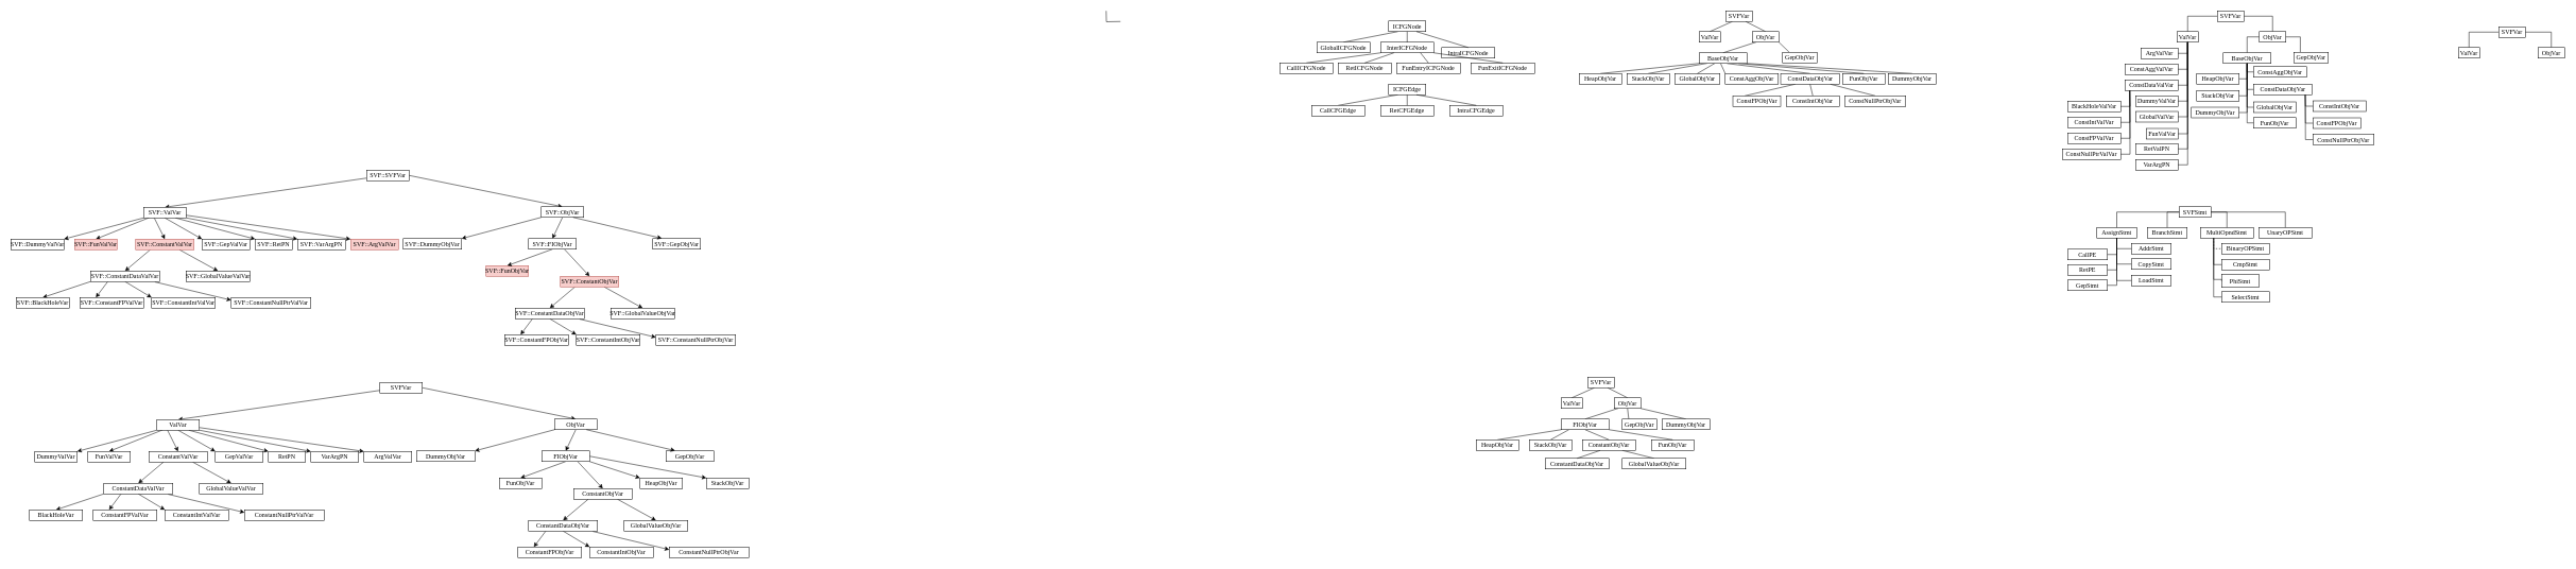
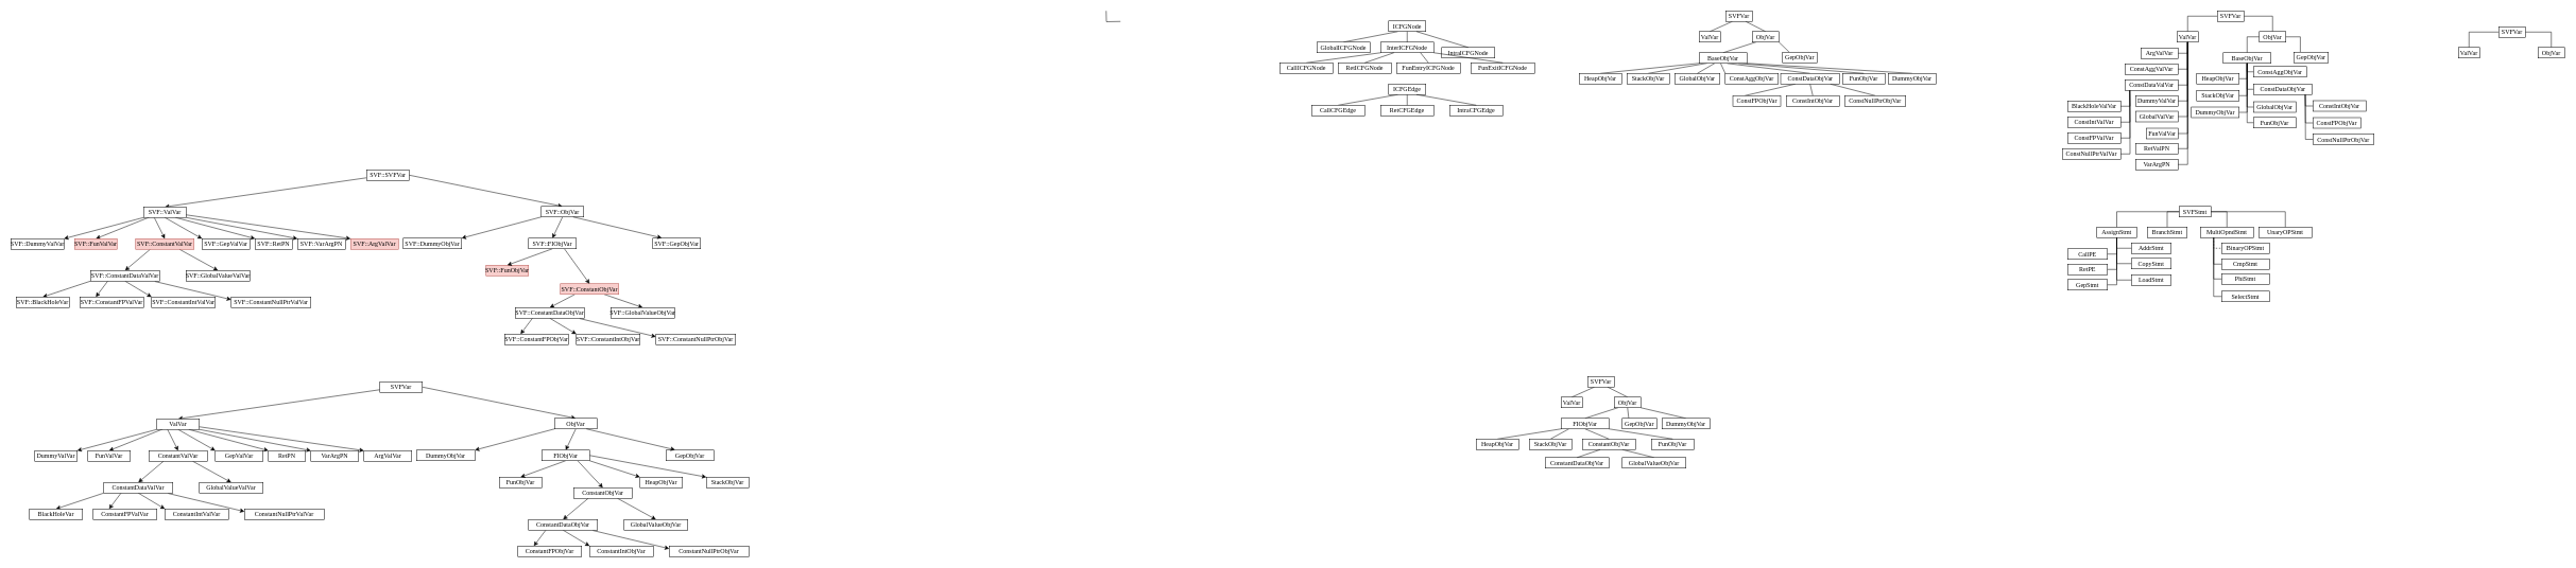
- <mxCell id="36" value="&lt;font face=&quot;Linux Libertine&quot;&gt;SVF::ConstantObjVar&lt;/font&gt;" style="rounded=0;whiteSpace=wrap;html=1;fillColor=#f8cecc;strokeColor=#b85450;" parent="1" vertex="1"><mxGeometry x="1055" y="520" width="110" height="20" as="geometry" /></mxCell>
+ <mxCell id="36" value="&lt;font face=&quot;Linux Libertine&quot;&gt;SVF::ConstantObjVar&lt;/font&gt;" style="rounded=0;whiteSpace=wrap;html=1;fillColor=#f8cecc;strokeColor=#b85450;" parent="1" vertex="1"><mxGeometry x="1055" y="535" width="110" height="20" as="geometry" /></mxCell>
- <mxCell id="182" value="&lt;font&gt;PhiStmt&lt;/font&gt;" style="rounded=0;whiteSpace=wrap;html=1;fontFamily=Comic Sans MS;" parent="1" vertex="1"><mxGeometry x="4184" y="516" width="70" height="25" as="geometry" /></mxCell>
+ <mxCell id="182" value="&lt;font&gt;PhiStmt&lt;/font&gt;" style="rounded=0;whiteSpace=wrap;html=1;fontFamily=Comic Sans MS;" parent="1" vertex="1"><mxGeometry x="4184" y="516" width="90" height="20" as="geometry" /></mxCell>
